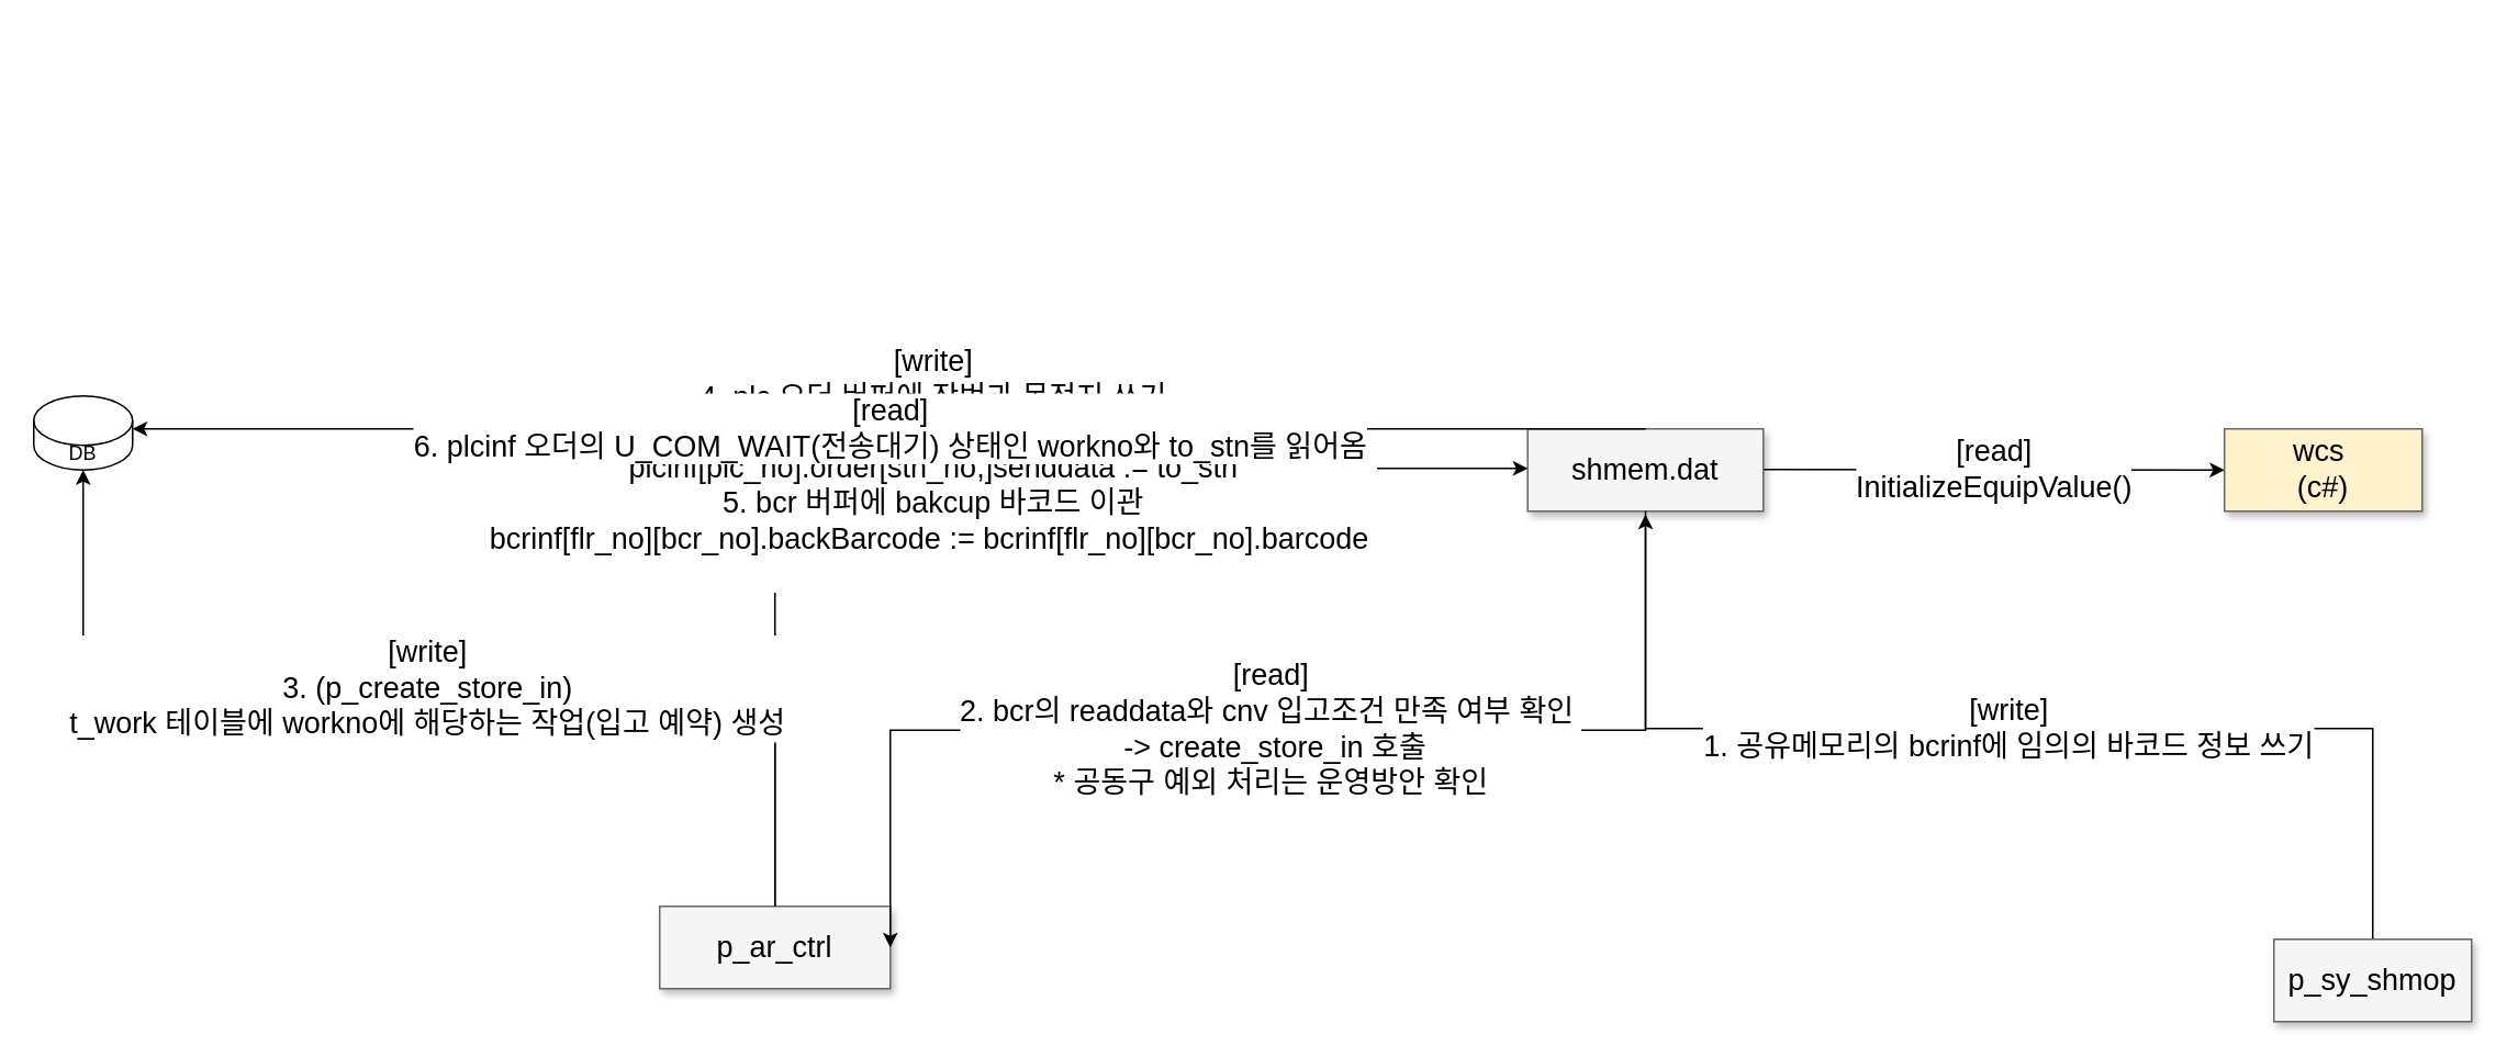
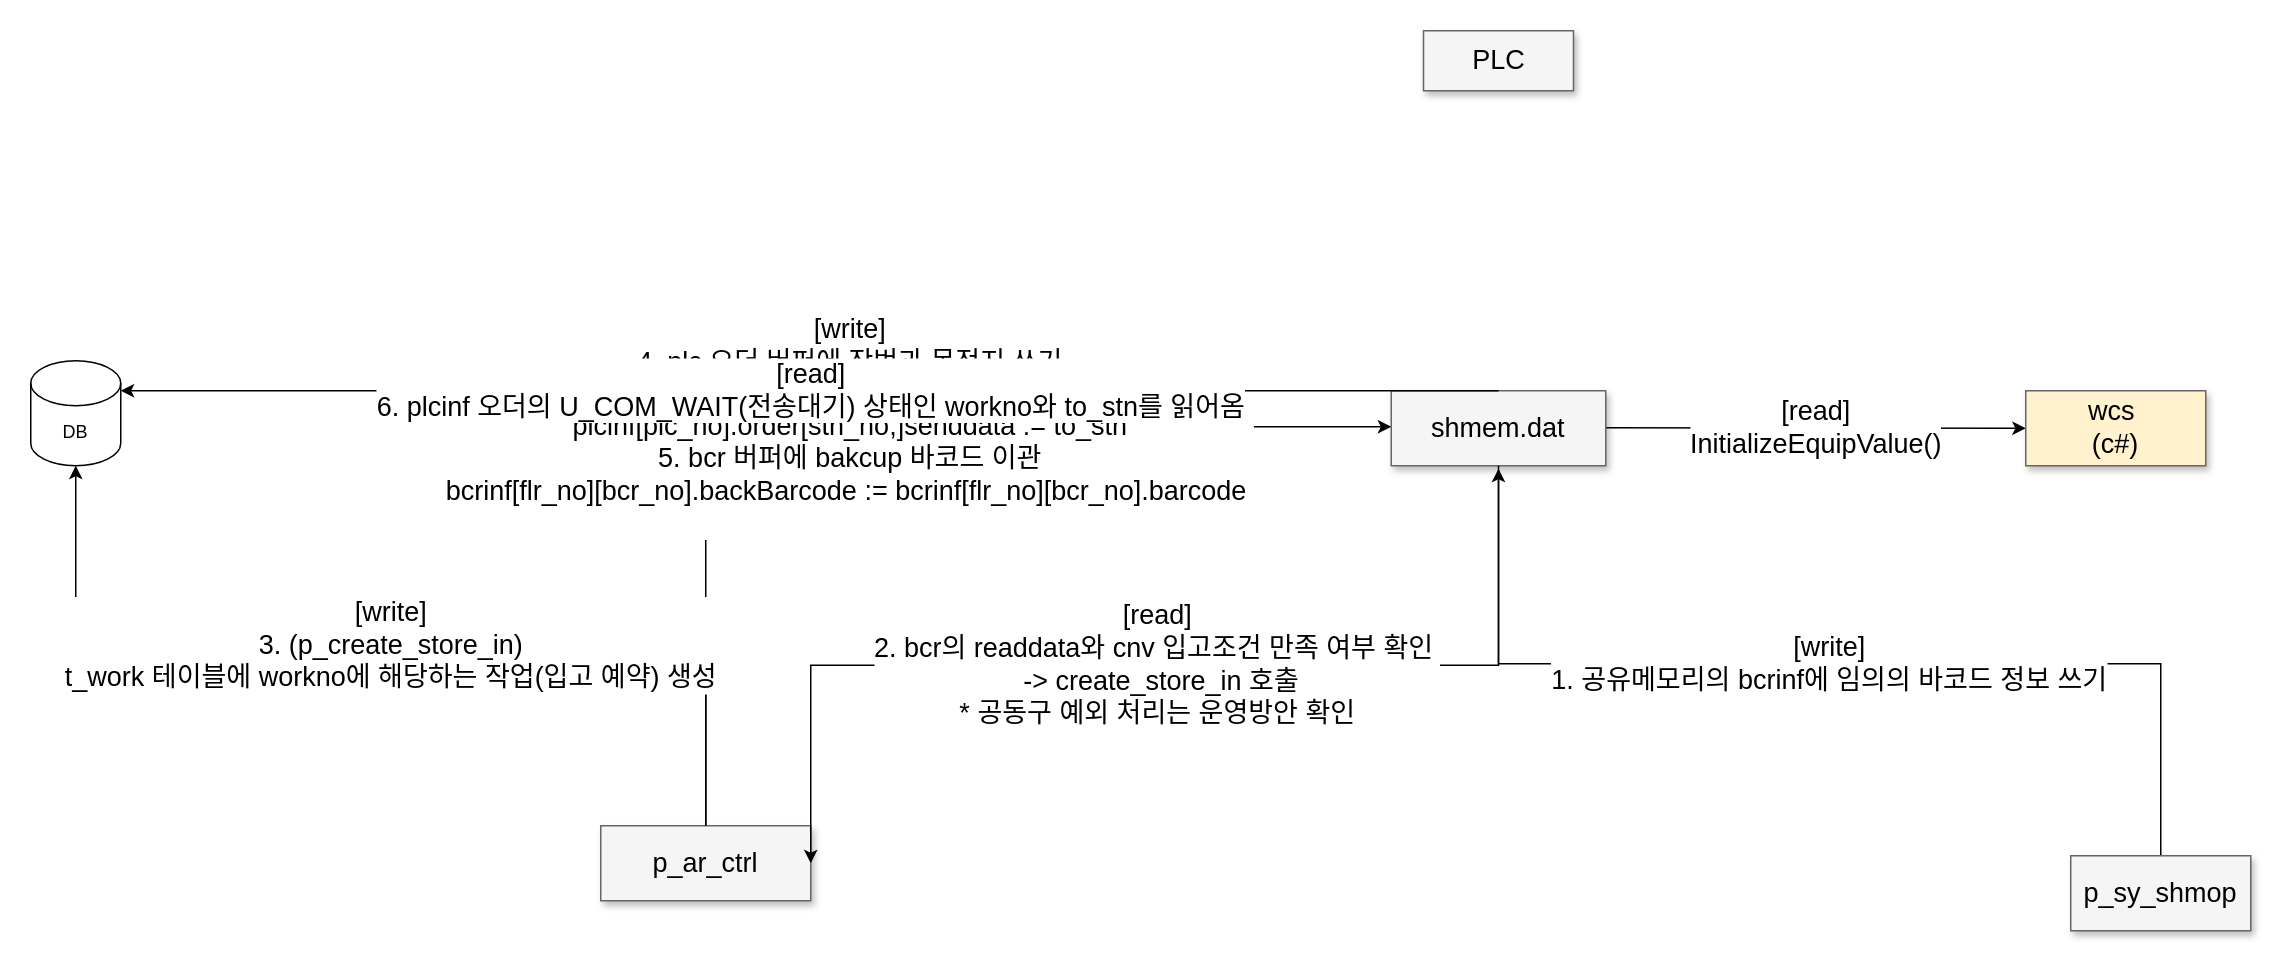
+ <mxCell id="9" value="PLC" style="whiteSpace=wrap;html=1;shadow=1;fontSize=18;fillColor=#f5f5f5;strokeColor=#666666;" vertex="1" parent="1"><mxGeometry x="948.5" y="20" width="100" height="40" as="geometry" /></mxCell>
- <mxCell id="12" value="DB" style="shape=cylinder3;whiteSpace=wrap;html=1;boundedLbl=1;backgroundOutline=1;size=15;" vertex="1" parent="1"><mxGeometry x="20" y="240" width="60" height="45" as="geometry" /></mxCell>
+ <mxCell id="12" value="DB" style="shape=cylinder3;whiteSpace=wrap;html=1;boundedLbl=1;backgroundOutline=1;size=15;" vertex="1" parent="1"><mxGeometry x="20" y="240" width="60" height="70" as="geometry" /></mxCell>
